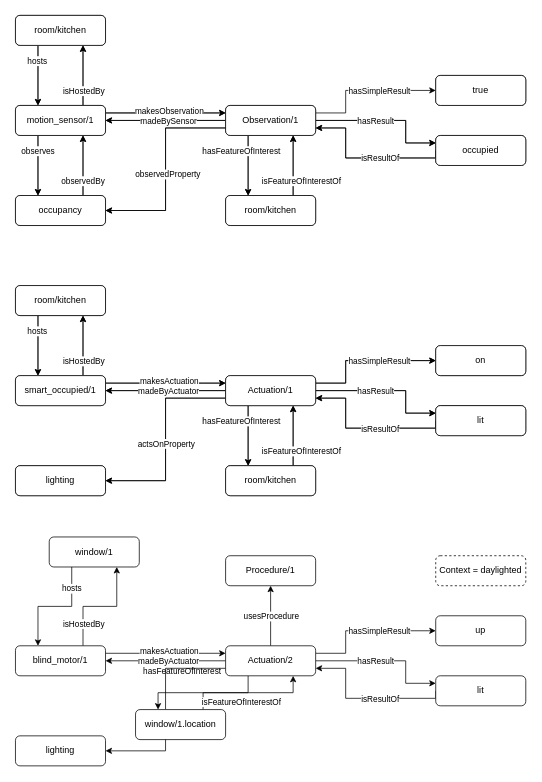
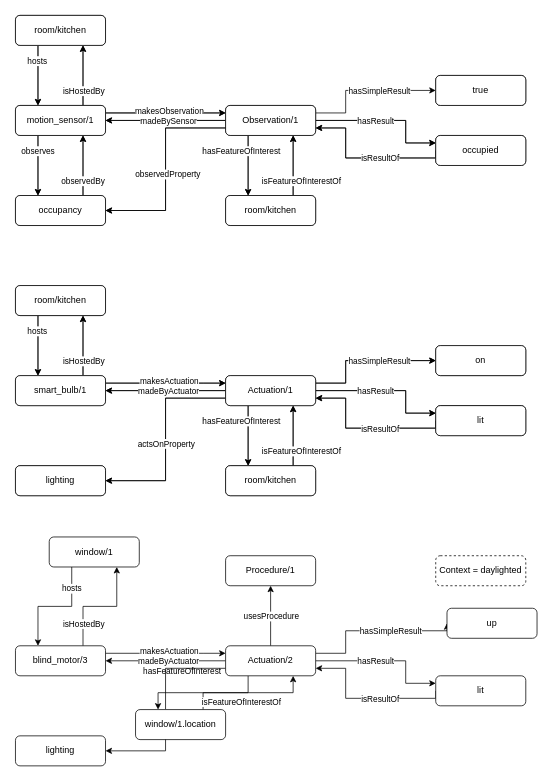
- <mxCell id="93" value="smart_occupied/1" style="rounded=1;whiteSpace=wrap;html=1;" parent="1" vertex="1"><mxGeometry x="20" y="500" width="120" height="40" as="geometry" /></mxCell>
+ <mxCell id="93" value="smart_bulb/1" style="rounded=1;whiteSpace=wrap;html=1;" parent="1" vertex="1"><mxGeometry x="20" y="500" width="120" height="40" as="geometry" /></mxCell>
- <mxCell id="138" value="up" style="rounded=1;whiteSpace=wrap;html=1;" parent="1" vertex="1"><mxGeometry x="580" y="820" width="120" height="40" as="geometry" /></mxCell>
+ <mxCell id="138" value="up" style="rounded=1;whiteSpace=wrap;html=1;" parent="1" vertex="1"><mxGeometry x="595" y="810" width="120" height="40" as="geometry" /></mxCell>
- <mxCell id="120" value="blind_motor/1" style="rounded=1;whiteSpace=wrap;html=1;" parent="1" vertex="1"><mxGeometry x="20" y="860" width="120" height="40" as="geometry" /></mxCell>
+ <mxCell id="120" value="blind_motor/3" style="rounded=1;whiteSpace=wrap;html=1;" parent="1" vertex="1"><mxGeometry x="20" y="860" width="120" height="40" as="geometry" /></mxCell>
